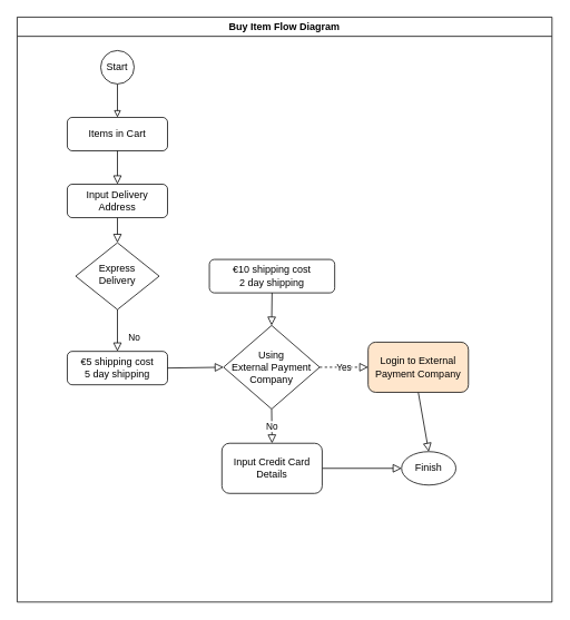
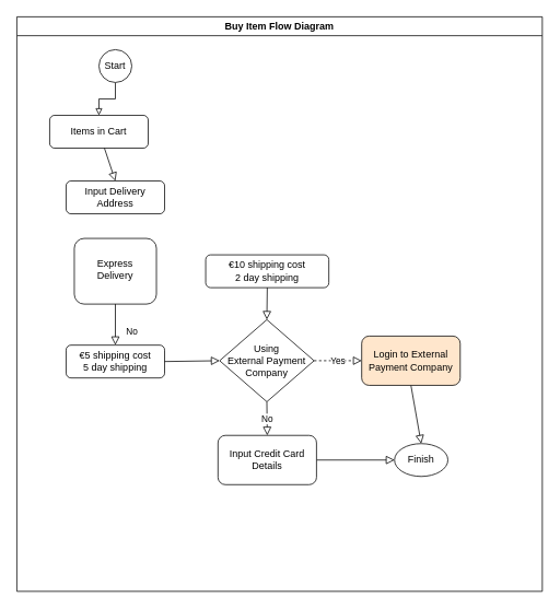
- <mxCell id="18" value="Items in Cart" style="rounded=1;whiteSpace=wrap;html=1;fontSize=12;glass=0;strokeWidth=1;shadow=0;" parent="2" vertex="1"><mxGeometry x="60" y="120" width="120" height="40" as="geometry" /></mxCell>
+ <mxCell id="18" value="Items in Cart" style="rounded=1;whiteSpace=wrap;html=1;fontSize=12;glass=0;strokeWidth=1;shadow=0;" parent="2" vertex="1"><mxGeometry x="40" y="120" width="120" height="40" as="geometry" /></mxCell>
- <mxCell id="3" style="edgeStyle=none;rounded=0;orthogonalLoop=1;jettySize=auto;html=1;exitX=0.5;exitY=1;exitDx=0;exitDy=0;entryX=0.5;entryY=0;entryDx=0;entryDy=0;endArrow=block;endFill=0;endSize=8;" edge="1" parent="2" source="4" target="5"><mxGeometry relative="1" as="geometry" /></mxCell>
- <mxCell id="5" value="Express Delivery" style="rhombus;whiteSpace=wrap;html=1;shadow=0;fontFamily=Helvetica;fontSize=12;align=center;strokeWidth=1;spacing=6;spacingTop=-4;" parent="2" vertex="1"><mxGeometry x="70" y="270" width="100" height="80" as="geometry" /></mxCell>
+ <mxCell id="5" value="Express Delivery" style="whiteSpace=wrap;html=1;shadow=0;fontFamily=Helvetica;fontSize=12;align=center;strokeWidth=1;spacing=6;spacingTop=-4;rounded=1;" parent="2" vertex="1"><mxGeometry x="70" y="270" width="100" height="80" as="geometry" /></mxCell>
